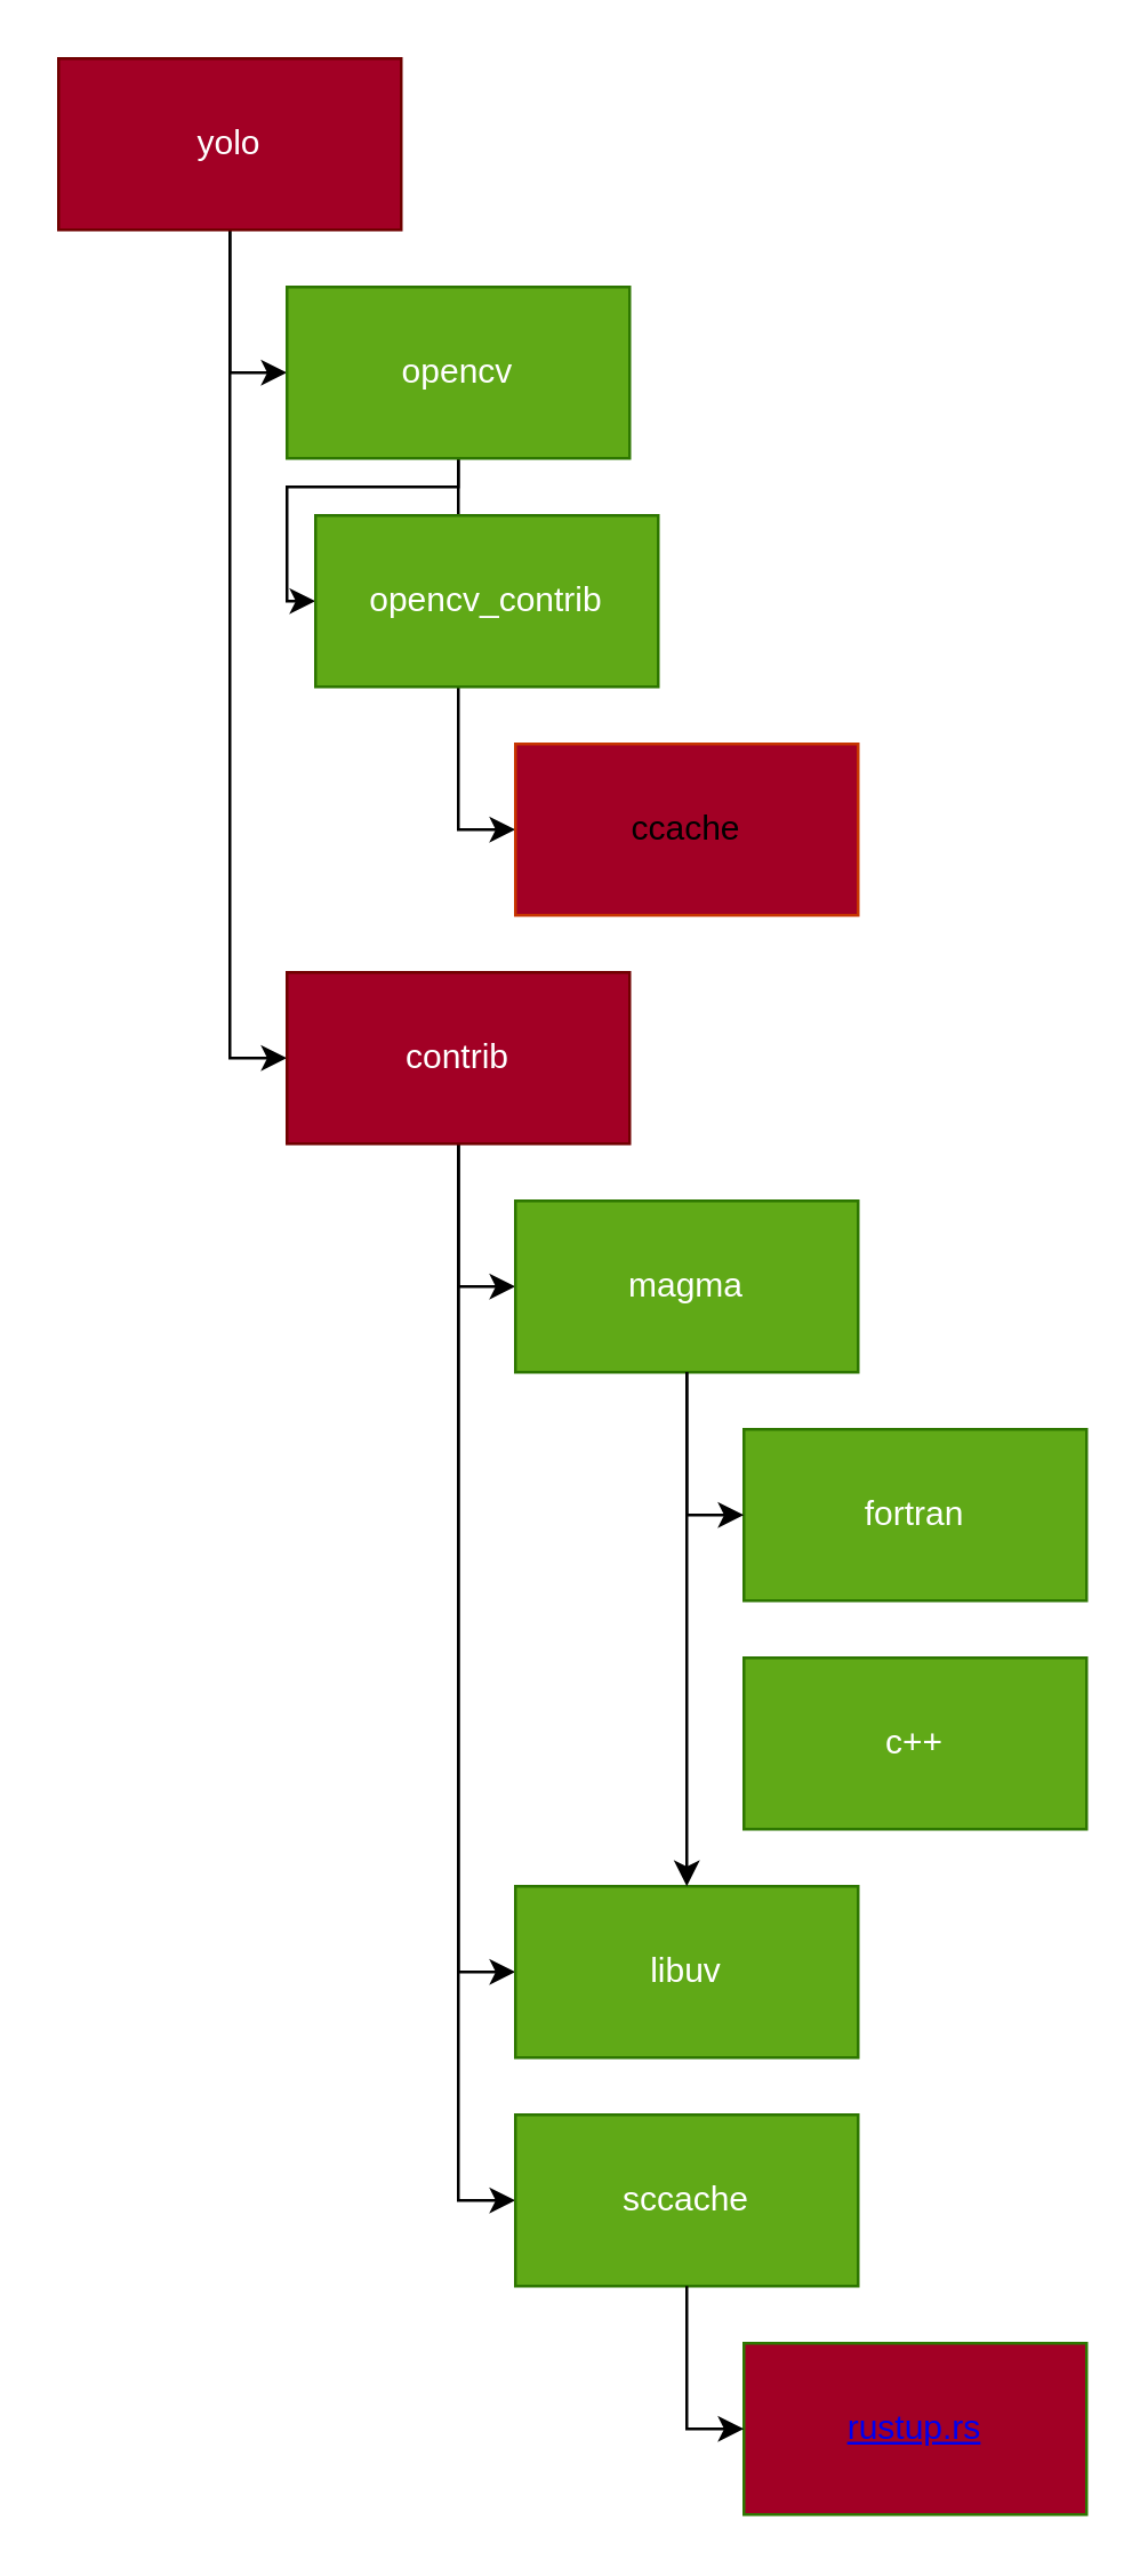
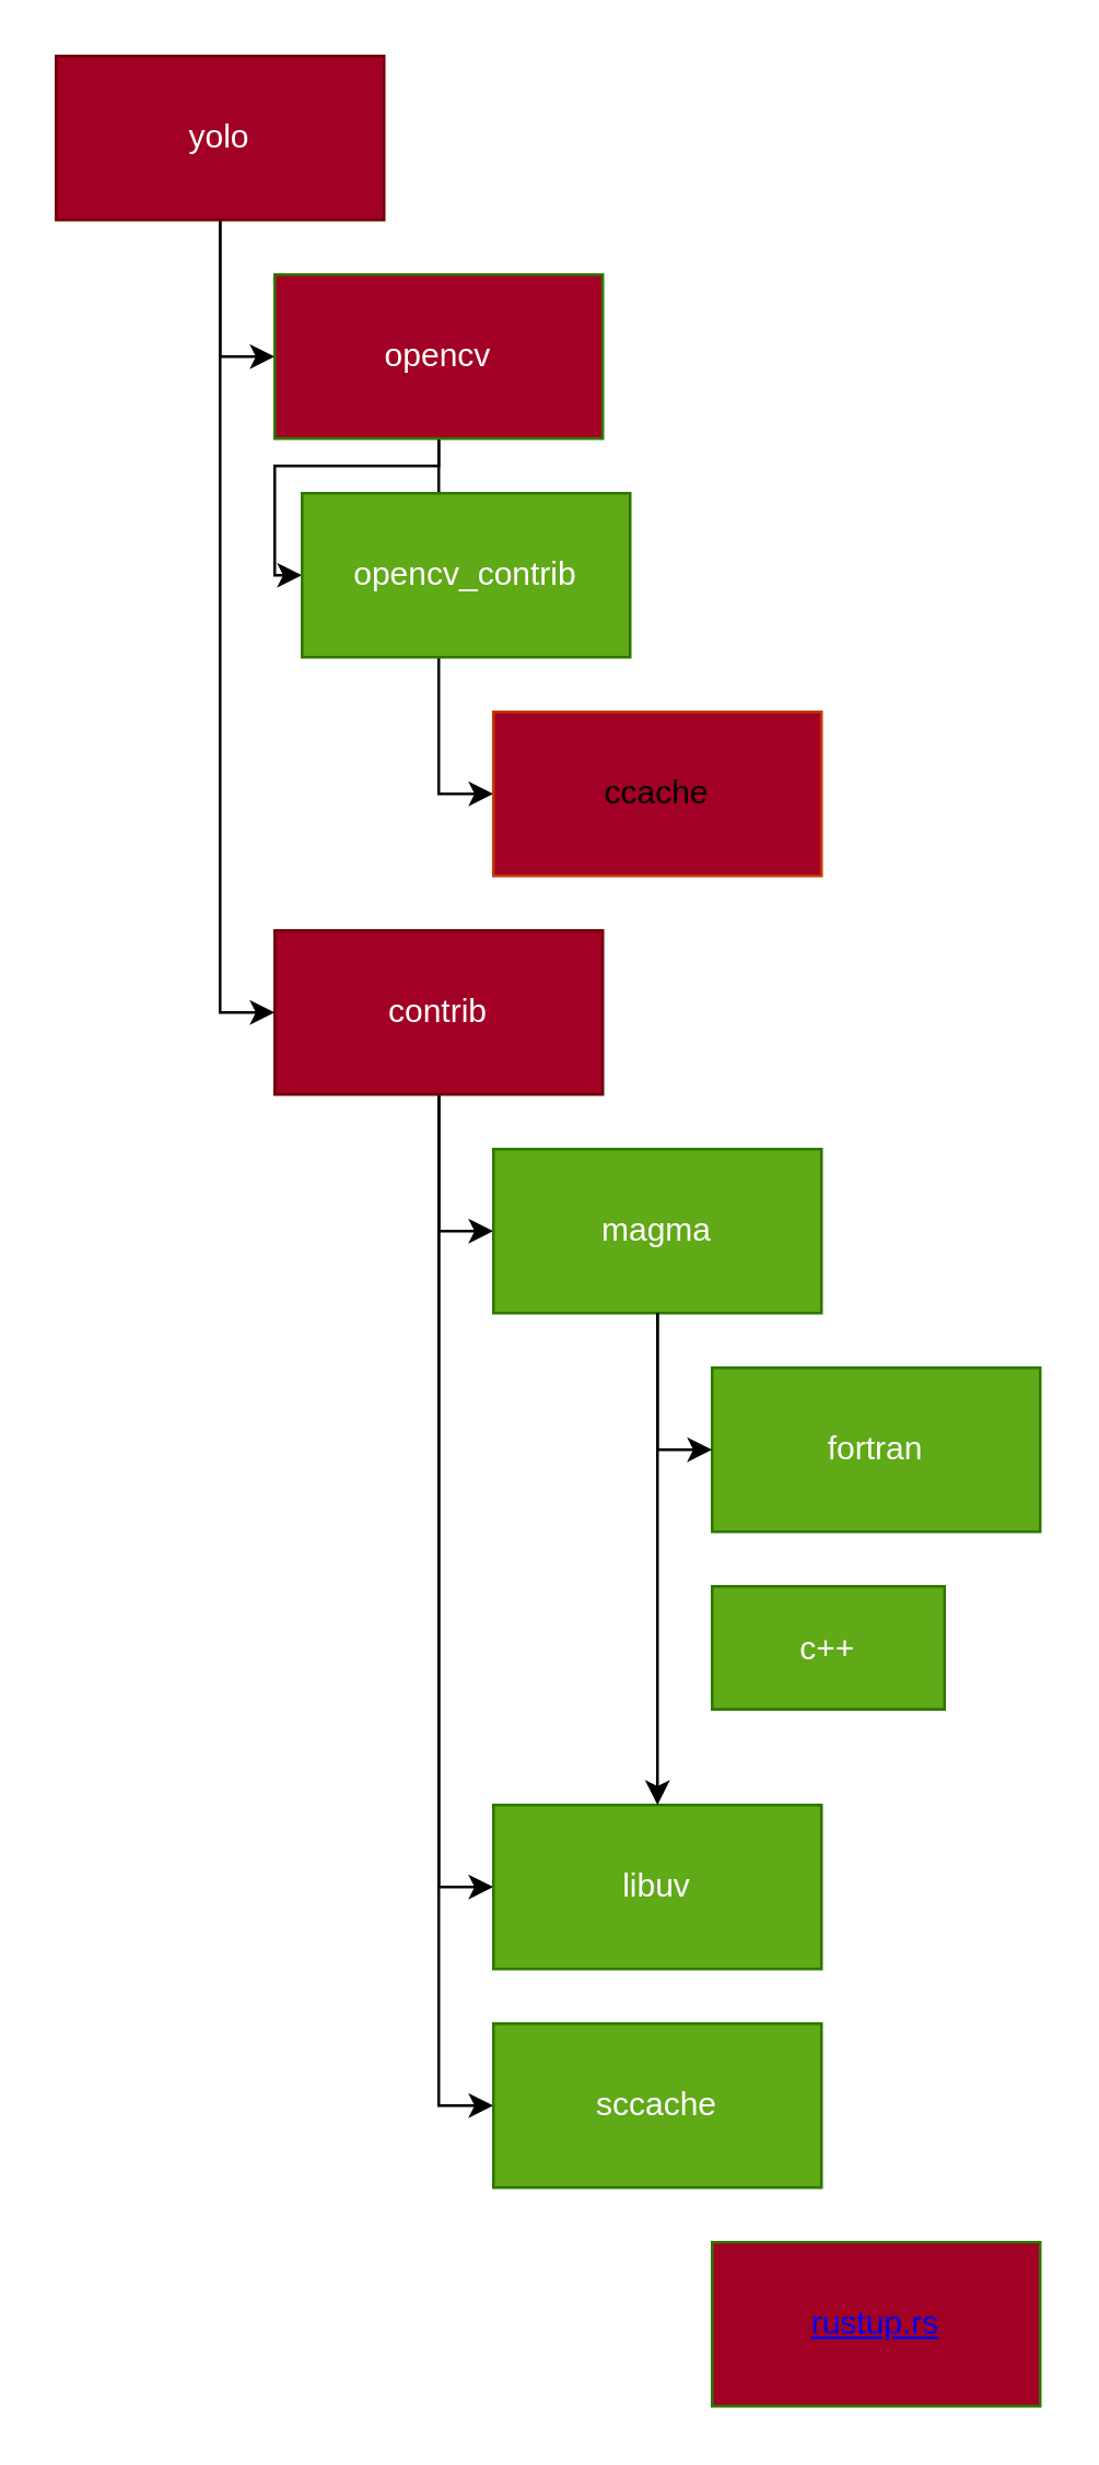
- <mxCell id="7" value="opencv&lt;br&gt;" style="rounded=0;whiteSpace=wrap;html=1;fillColor=#60a917;fontColor=#ffffff;strokeColor=#2D7600;" parent="1" vertex="1"><mxGeometry x="100" y="100" width="120" height="60" as="geometry" /></mxCell>
+ <mxCell id="7" value="opencv&lt;br&gt;" style="rounded=0;whiteSpace=wrap;html=1;fillColor=#a20025;fontColor=#ffffff;strokeColor=#2D7600;" parent="1" vertex="1"><mxGeometry x="100" y="100" width="120" height="60" as="geometry" /></mxCell>
- <mxCell id="19" value="c++" style="whiteSpace=wrap;html=1;fillColor=#60a917;strokeColor=#2D7600;fontColor=#ffffff;rounded=0;" parent="15" vertex="1"><mxGeometry x="80" y="160" width="120" height="60" as="geometry" /></mxCell>
+ <mxCell id="19" value="c++" style="whiteSpace=wrap;html=1;fillColor=#60a917;strokeColor=#2D7600;fontColor=#ffffff;rounded=0;" parent="15" vertex="1"><mxGeometry x="80" y="160" width="85" height="45" as="geometry" /></mxCell>
- <mxCell id="24" style="edgeStyle=orthogonalEdgeStyle;rounded=0;html=1;entryX=0;entryY=0.5;entryDx=0;entryDy=0;" parent="21" source="22" target="23" edge="1"><mxGeometry relative="1" as="geometry" /></mxCell>
